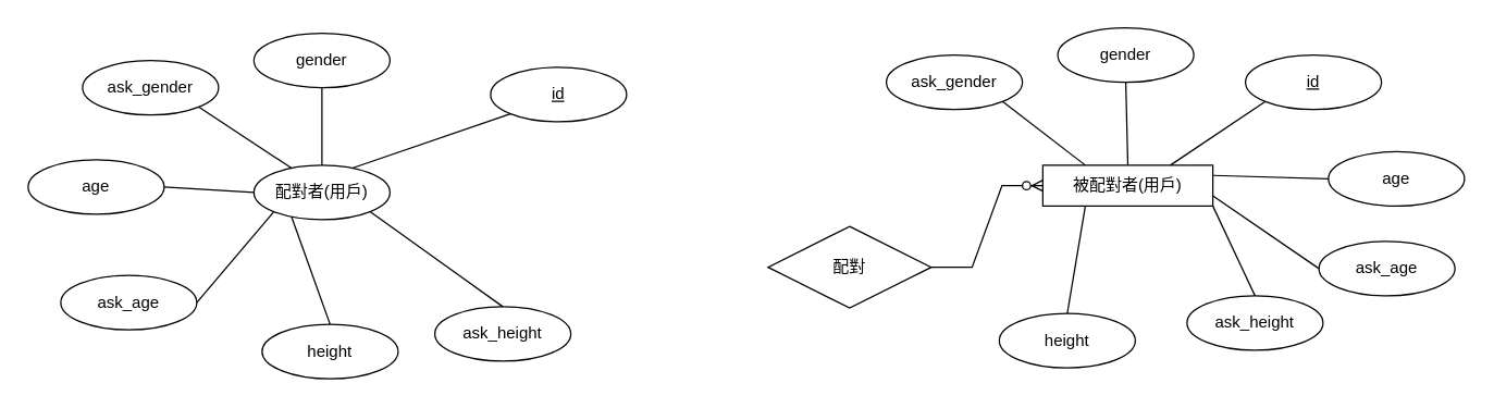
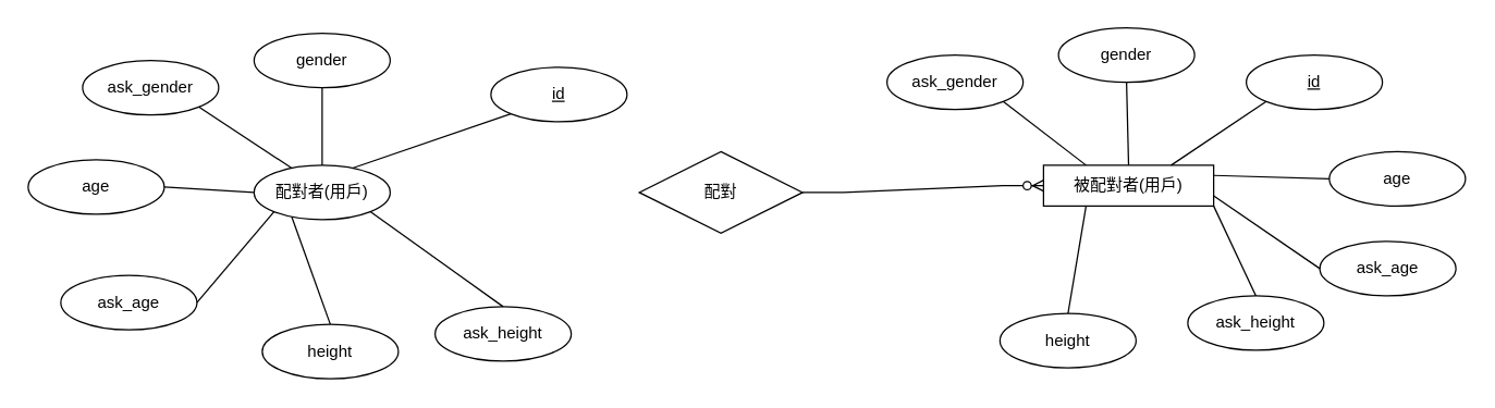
- <mxCell id="4" value="配對" style="shape=rhombus;perimeter=rhombusPerimeter;whiteSpace=wrap;html=1;align=center;" parent="1" vertex="1"><mxGeometry x="564" y="166" width="120" height="60" as="geometry" /></mxCell>
+ <mxCell id="4" value="配對" style="shape=rhombus;perimeter=rhombusPerimeter;whiteSpace=wrap;html=1;align=center;" parent="1" vertex="1"><mxGeometry x="469" y="111" width="120" height="60" as="geometry" /></mxCell>
